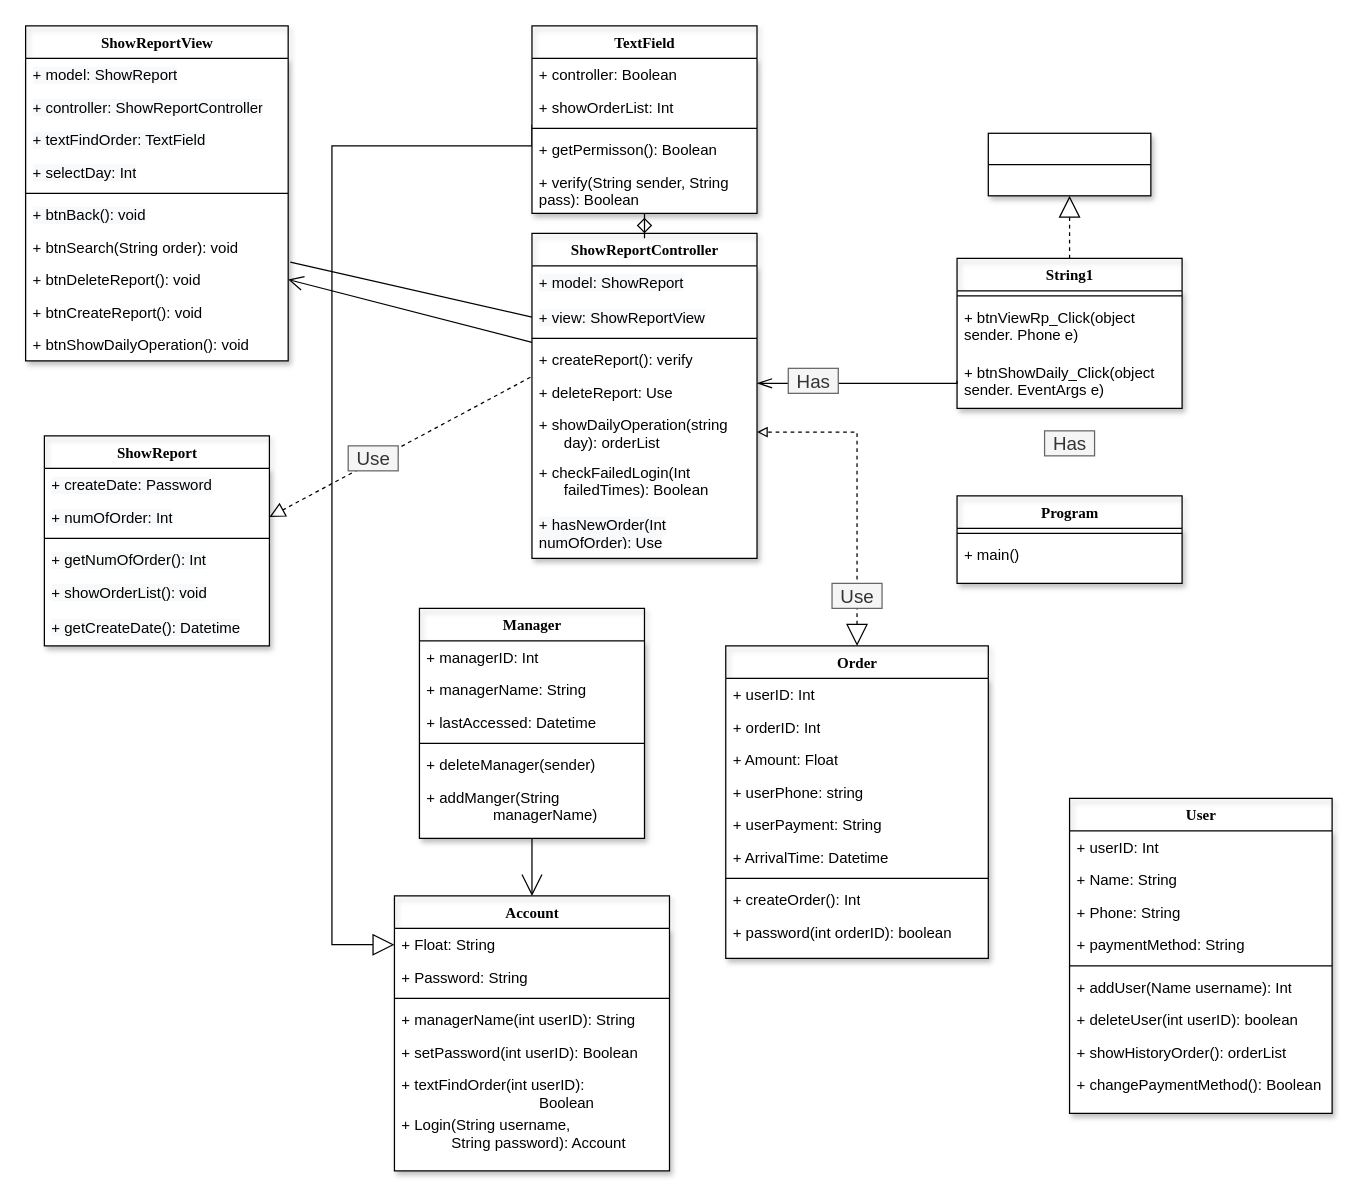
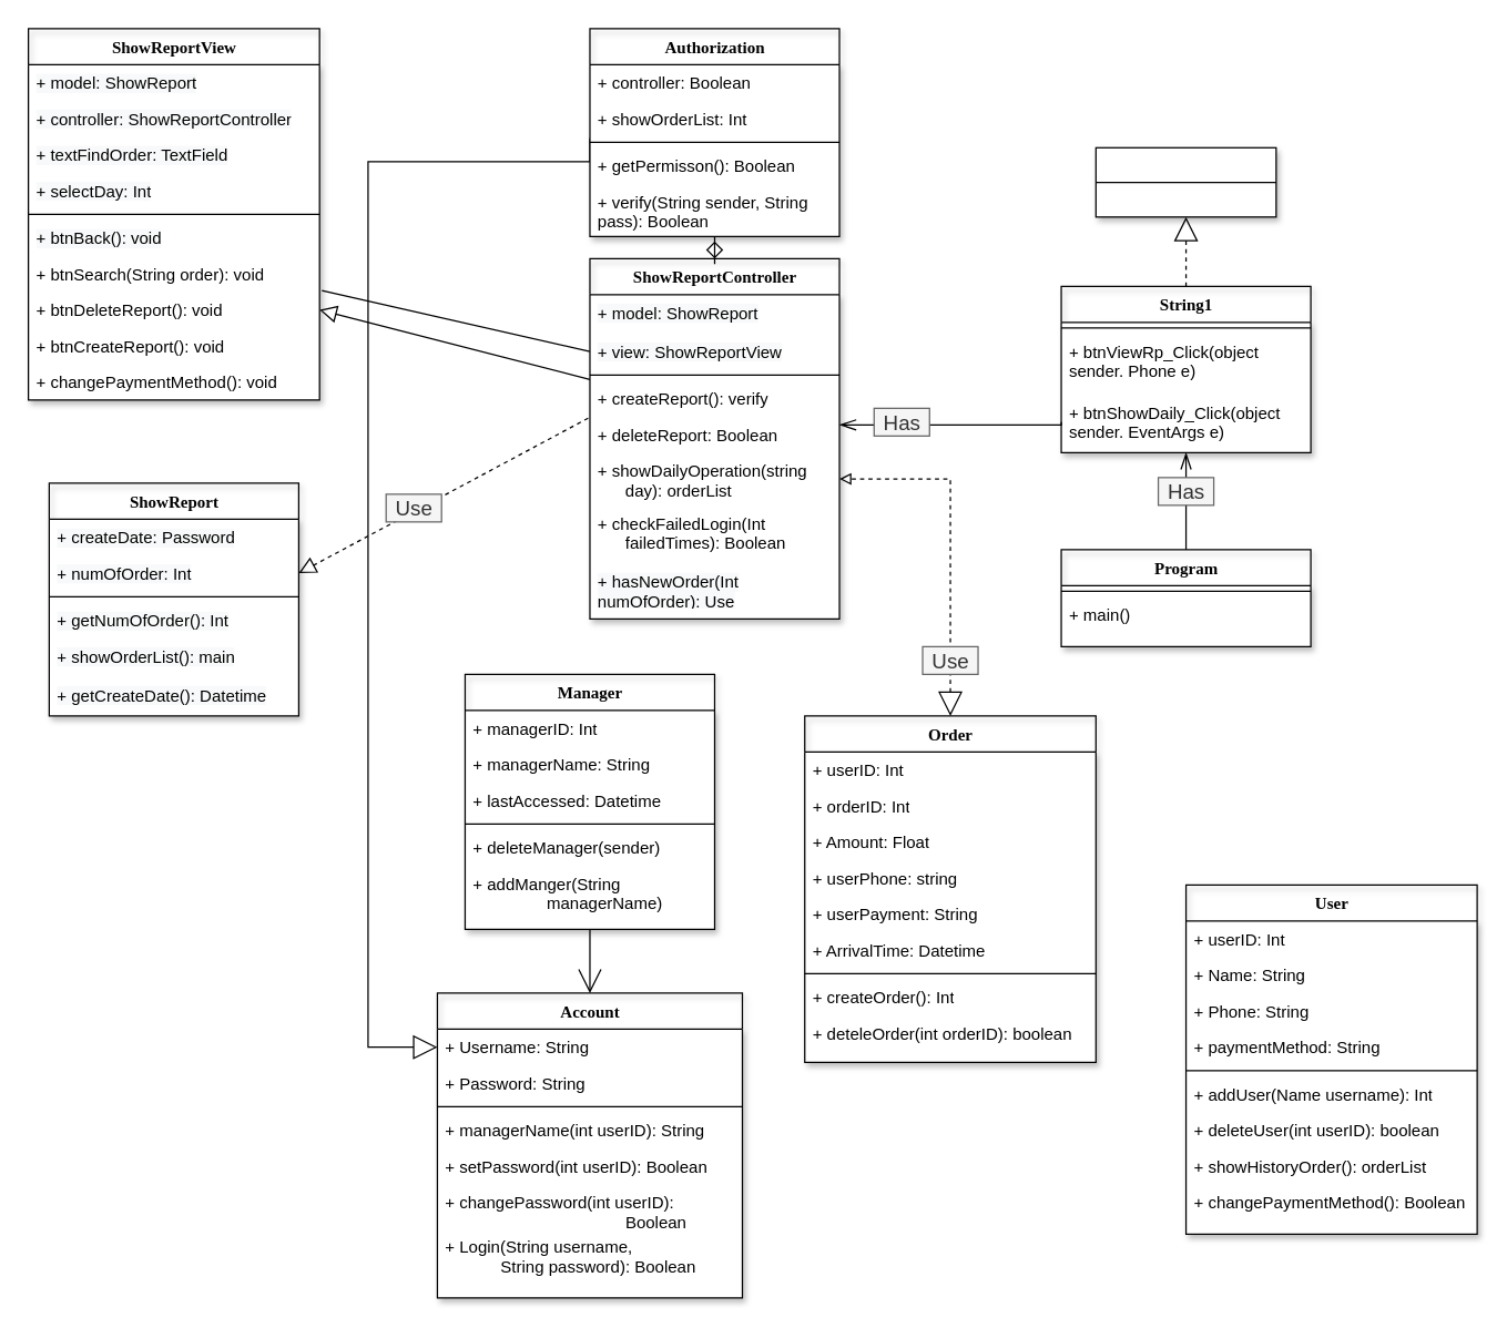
- <mxCell id="86" value="TextField" style="swimlane;html=1;fontStyle=1;align=center;verticalAlign=top;childLayout=stackLayout;horizontal=1;startSize=26;horizontalStack=0;resizeParent=1;resizeLast=0;collapsible=1;marginBottom=0;swimlaneFillColor=#ffffff;rounded=0;shadow=1;comic=0;labelBackgroundColor=none;strokeWidth=1;fillColor=none;fontFamily=Verdana;fontSize=12" parent="1" vertex="1"><mxGeometry x="425" y="20" width="180" height="150" as="geometry" /></mxCell>
+ <mxCell id="86" value="Authorization" style="swimlane;html=1;fontStyle=1;align=center;verticalAlign=top;childLayout=stackLayout;horizontal=1;startSize=26;horizontalStack=0;resizeParent=1;resizeLast=0;collapsible=1;marginBottom=0;swimlaneFillColor=#ffffff;rounded=0;shadow=1;comic=0;labelBackgroundColor=none;strokeWidth=1;fillColor=none;fontFamily=Verdana;fontSize=12" parent="1" vertex="1"><mxGeometry x="425" y="20" width="180" height="150" as="geometry" /></mxCell>
- <mxCell id="42" style="edgeStyle=none;rounded=0;orthogonalLoop=1;jettySize=auto;html=1;entryX=1;entryY=0.5;entryDx=0;entryDy=0;endArrow=open;endFill=0;endSize=10;exitX=0;exitY=-0.032;exitDx=0;exitDy=0;exitPerimeter=0;" parent="1" source="96" target="67" edge="1"><mxGeometry relative="1" as="geometry" /></mxCell>
+ <mxCell id="42" style="edgeStyle=none;rounded=0;orthogonalLoop=1;jettySize=auto;html=1;entryX=1;entryY=0.5;entryDx=0;entryDy=0;endArrow=block;endFill=0;endSize=10;exitX=0;exitY=-0.032;exitDx=0;exitDy=0;exitPerimeter=0;" parent="1" source="96" target="67" edge="1"><mxGeometry relative="1" as="geometry" /></mxCell>
- <mxCell id="69" value="+ btnShowDailyOperation(): void" style="text;html=1;strokeColor=none;fillColor=none;align=left;verticalAlign=top;spacingLeft=4;spacingRight=4;whiteSpace=wrap;overflow=hidden;rotatable=0;points=[[0,0.5],[1,0.5]];portConstraint=eastwest;" parent="59" vertex="1"><mxGeometry y="242" width="210" height="26" as="geometry" /></mxCell>
+ <mxCell id="69" value="+ changePaymentMethod(): void" style="text;html=1;strokeColor=none;fillColor=none;align=left;verticalAlign=top;spacingLeft=4;spacingRight=4;whiteSpace=wrap;overflow=hidden;rotatable=0;points=[[0,0.5],[1,0.5]];portConstraint=eastwest;" parent="59" vertex="1"><mxGeometry y="242" width="210" height="26" as="geometry" /></mxCell>
- <mxCell id="97" value="+ deleteReport: Use" style="text;html=1;strokeColor=none;fillColor=none;align=left;verticalAlign=top;spacingLeft=4;spacingRight=4;whiteSpace=wrap;overflow=hidden;rotatable=0;points=[[0,0.5],[1,0.5]];portConstraint=eastwest;" parent="92" vertex="1"><mxGeometry y="114" width="180" height="26" as="geometry" /></mxCell>
+ <mxCell id="97" value="+ deleteReport: Boolean" style="text;html=1;strokeColor=none;fillColor=none;align=left;verticalAlign=top;spacingLeft=4;spacingRight=4;whiteSpace=wrap;overflow=hidden;rotatable=0;points=[[0,0.5],[1,0.5]];portConstraint=eastwest;" parent="92" vertex="1"><mxGeometry y="114" width="180" height="26" as="geometry" /></mxCell>
+ <mxCell id="29" style="edgeStyle=orthogonalEdgeStyle;rounded=0;orthogonalLoop=1;jettySize=auto;html=1;entryX=0.5;entryY=0;entryDx=0;entryDy=0;startArrow=openThin;startFill=0;endArrow=none;endFill=0;fontSize=15;startSize=10;" parent="28" source="21" target="25" edge="1"><mxGeometry relative="1" as="geometry"><mxPoint x="-199.529" y="39" as="targetPoint" /></mxGeometry></mxCell>
- <mxCell id="75" value="&lt;span style=&quot;background-color: rgb(248 , 249 , 250)&quot;&gt;+ showOrderList(): void&lt;/span&gt;" style="text;html=1;strokeColor=none;fillColor=none;align=left;verticalAlign=top;spacingLeft=4;spacingRight=4;whiteSpace=wrap;overflow=hidden;rotatable=0;points=[[0,0.5],[1,0.5]];portConstraint=eastwest;" parent="70" vertex="1"><mxGeometry y="112" width="180" height="28" as="geometry" /></mxCell>
+ <mxCell id="75" value="&lt;span style=&quot;background-color: rgb(248 , 249 , 250)&quot;&gt;+ showOrderList(): main&lt;/span&gt;" style="text;html=1;strokeColor=none;fillColor=none;align=left;verticalAlign=top;spacingLeft=4;spacingRight=4;whiteSpace=wrap;overflow=hidden;rotatable=0;points=[[0,0.5],[1,0.5]];portConstraint=eastwest;" parent="70" vertex="1"><mxGeometry y="112" width="180" height="28" as="geometry" /></mxCell>
- <mxCell id="40" value="+ password(int orderID): boolean" style="text;html=1;strokeColor=none;fillColor=none;align=left;verticalAlign=top;spacingLeft=4;spacingRight=4;whiteSpace=wrap;overflow=hidden;rotatable=0;points=[[0,0.5],[1,0.5]];portConstraint=eastwest;" parent="31" vertex="1"><mxGeometry y="216" width="210" height="26" as="geometry" /></mxCell>
+ <mxCell id="40" value="+ deteleOrder(int orderID): boolean" style="text;html=1;strokeColor=none;fillColor=none;align=left;verticalAlign=top;spacingLeft=4;spacingRight=4;whiteSpace=wrap;overflow=hidden;rotatable=0;points=[[0,0.5],[1,0.5]];portConstraint=eastwest;" parent="31" vertex="1"><mxGeometry y="216" width="210" height="26" as="geometry" /></mxCell>
- <mxCell id="46" value="+ Float: String" style="text;html=1;strokeColor=none;fillColor=none;align=left;verticalAlign=top;spacingLeft=4;spacingRight=4;whiteSpace=wrap;overflow=hidden;rotatable=0;points=[[0,0.5],[1,0.5]];portConstraint=eastwest;" parent="45" vertex="1"><mxGeometry y="26" width="220" height="26" as="geometry" /></mxCell>
+ <mxCell id="46" value="+ Username: String" style="text;html=1;strokeColor=none;fillColor=none;align=left;verticalAlign=top;spacingLeft=4;spacingRight=4;whiteSpace=wrap;overflow=hidden;rotatable=0;points=[[0,0.5],[1,0.5]];portConstraint=eastwest;" parent="45" vertex="1"><mxGeometry y="26" width="220" height="26" as="geometry" /></mxCell>
- <mxCell id="51" value="+ textFindOrder(int userID):&amp;nbsp; &amp;nbsp; &amp;nbsp; &amp;nbsp; &amp;nbsp; &amp;nbsp; &amp;nbsp; &amp;nbsp; &amp;nbsp; &amp;nbsp; &amp;nbsp; &amp;nbsp; &amp;nbsp; &amp;nbsp; &amp;nbsp; &amp;nbsp; &amp;nbsp; &amp;nbsp; &amp;nbsp; &amp;nbsp; &amp;nbsp; &amp;nbsp; &amp;nbsp; &amp;nbsp; &amp;nbsp; &amp;nbsp; &amp;nbsp;Boolean" style="text;html=1;strokeColor=none;fillColor=none;align=left;verticalAlign=top;spacingLeft=4;spacingRight=4;whiteSpace=wrap;overflow=hidden;rotatable=0;points=[[0,0.5],[1,0.5]];portConstraint=eastwest;" parent="45" vertex="1"><mxGeometry y="138" width="220" height="32" as="geometry" /></mxCell>
+ <mxCell id="51" value="+ changePassword(int userID):&amp;nbsp; &amp;nbsp; &amp;nbsp; &amp;nbsp; &amp;nbsp; &amp;nbsp; &amp;nbsp; &amp;nbsp; &amp;nbsp; &amp;nbsp; &amp;nbsp; &amp;nbsp; &amp;nbsp; &amp;nbsp; &amp;nbsp; &amp;nbsp; &amp;nbsp; &amp;nbsp; &amp;nbsp; &amp;nbsp; &amp;nbsp; &amp;nbsp; &amp;nbsp; &amp;nbsp; &amp;nbsp; &amp;nbsp; &amp;nbsp;Boolean" style="text;html=1;strokeColor=none;fillColor=none;align=left;verticalAlign=top;spacingLeft=4;spacingRight=4;whiteSpace=wrap;overflow=hidden;rotatable=0;points=[[0,0.5],[1,0.5]];portConstraint=eastwest;" parent="45" vertex="1"><mxGeometry y="138" width="220" height="32" as="geometry" /></mxCell>
- <mxCell id="52" value="+ Login(String username,&amp;nbsp; &amp;nbsp; &amp;nbsp; &amp;nbsp; &amp;nbsp; &amp;nbsp; &amp;nbsp; &amp;nbsp; &amp;nbsp; &amp;nbsp; &amp;nbsp; &amp;nbsp; &amp;nbsp; &amp;nbsp; &amp;nbsp; &amp;nbsp; &amp;nbsp; String password): Account" style="text;html=1;strokeColor=none;fillColor=none;align=left;verticalAlign=top;spacingLeft=4;spacingRight=4;whiteSpace=wrap;overflow=hidden;rotatable=0;points=[[0,0.5],[1,0.5]];portConstraint=eastwest;" parent="45" vertex="1"><mxGeometry y="170" width="220" height="38" as="geometry" /></mxCell>
+ <mxCell id="52" value="+ Login(String username,&amp;nbsp; &amp;nbsp; &amp;nbsp; &amp;nbsp; &amp;nbsp; &amp;nbsp; &amp;nbsp; &amp;nbsp; &amp;nbsp; &amp;nbsp; &amp;nbsp; &amp;nbsp; &amp;nbsp; &amp;nbsp; &amp;nbsp; &amp;nbsp; &amp;nbsp; String password): Boolean" style="text;html=1;strokeColor=none;fillColor=none;align=left;verticalAlign=top;spacingLeft=4;spacingRight=4;whiteSpace=wrap;overflow=hidden;rotatable=0;points=[[0,0.5],[1,0.5]];portConstraint=eastwest;" parent="45" vertex="1"><mxGeometry y="170" width="220" height="38" as="geometry" /></mxCell>
